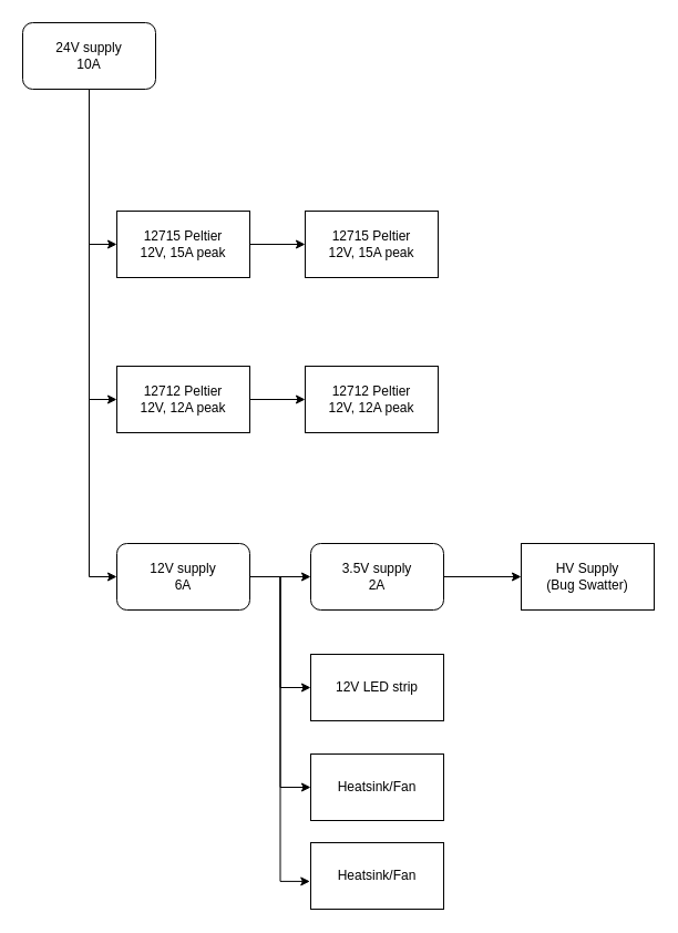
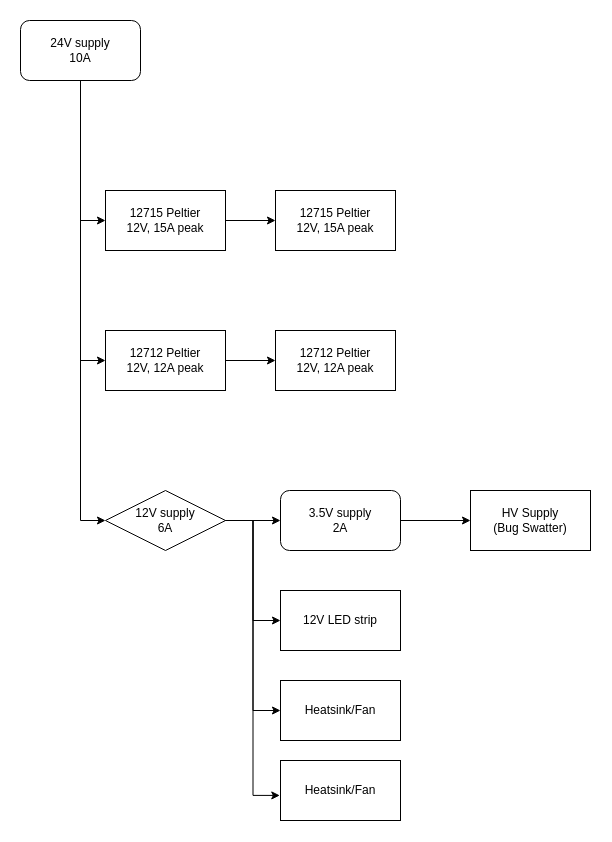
- <mxCell id="13" value="12V supply&lt;br&gt;6A" style="rounded=1;whiteSpace=wrap;html=1;" vertex="1" parent="1"><mxGeometry x="105" y="490" width="120" height="60" as="geometry" /></mxCell>
+ <mxCell id="13" value="12V supply&lt;br&gt;6A" style="rhombus;whiteSpace=wrap;html=1;" vertex="1" parent="1"><mxGeometry x="105" y="490" width="120" height="60" as="geometry" /></mxCell>
